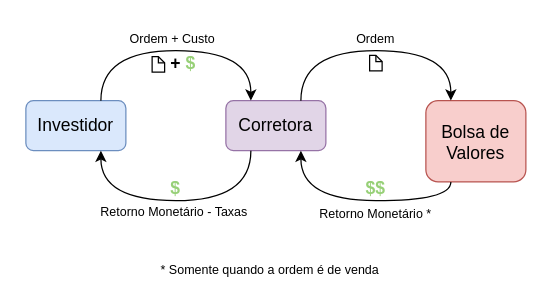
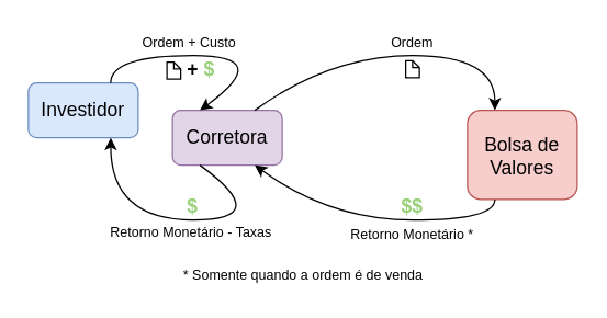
- <mxCell id="3" value="&lt;font style=&quot;font-size: 14px&quot;&gt;Investidor&lt;/font&gt;" style="rounded=1;whiteSpace=wrap;html=1;strokeWidth=1;fillColor=#dae8fc;strokeColor=#6c8ebf;" vertex="1" parent="1"><mxGeometry x="20" y="80" width="80" height="40" as="geometry" /></mxCell>
+ <mxCell id="3" value="&lt;font style=&quot;font-size: 14px&quot;&gt;Investidor&lt;/font&gt;" style="rounded=1;whiteSpace=wrap;html=1;strokeWidth=1;fillColor=#dae8fc;strokeColor=#6c8ebf;" vertex="1" parent="1"><mxGeometry x="20" y="60" width="80" height="40" as="geometry" /></mxCell>
- <mxCell id="2" value="&lt;font size=&quot;1&quot;&gt;&lt;span style=&quot;font-size: 14px&quot;&gt;Corretora&lt;/span&gt;&lt;/font&gt;" style="rounded=1;whiteSpace=wrap;html=1;strokeWidth=1;fillColor=#e1d5e7;strokeColor=#9673a6;" vertex="1" parent="1"><mxGeometry x="180" y="80" width="80" height="40" as="geometry" /></mxCell>
+ <mxCell id="2" value="&lt;font size=&quot;1&quot;&gt;&lt;span style=&quot;font-size: 14px&quot;&gt;Corretora&lt;/span&gt;&lt;/font&gt;" style="rounded=1;whiteSpace=wrap;html=1;strokeWidth=1;fillColor=#e1d5e7;strokeColor=#9673a6;" vertex="1" parent="1"><mxGeometry x="125" y="80" width="80" height="40" as="geometry" /></mxCell>
- <mxCell id="19" value="&lt;font style=&quot;font-size: 10px&quot;&gt;* Somente quando a ordem é de venda&lt;/font&gt;" style="text;html=1;align=center;verticalAlign=middle;resizable=0;points=[];autosize=1;" vertex="1" parent="1"><mxGeometry x="120" y="205" width="190" height="20" as="geometry" /></mxCell>
+ <mxCell id="19" value="&lt;font style=&quot;font-size: 10px&quot;&gt;* Somente quando a ordem é de venda&lt;/font&gt;" style="text;html=1;align=center;verticalAlign=middle;resizable=0;points=[];autosize=1;" vertex="1" parent="1"><mxGeometry x="125" y="190" width="190" height="20" as="geometry" /></mxCell>
